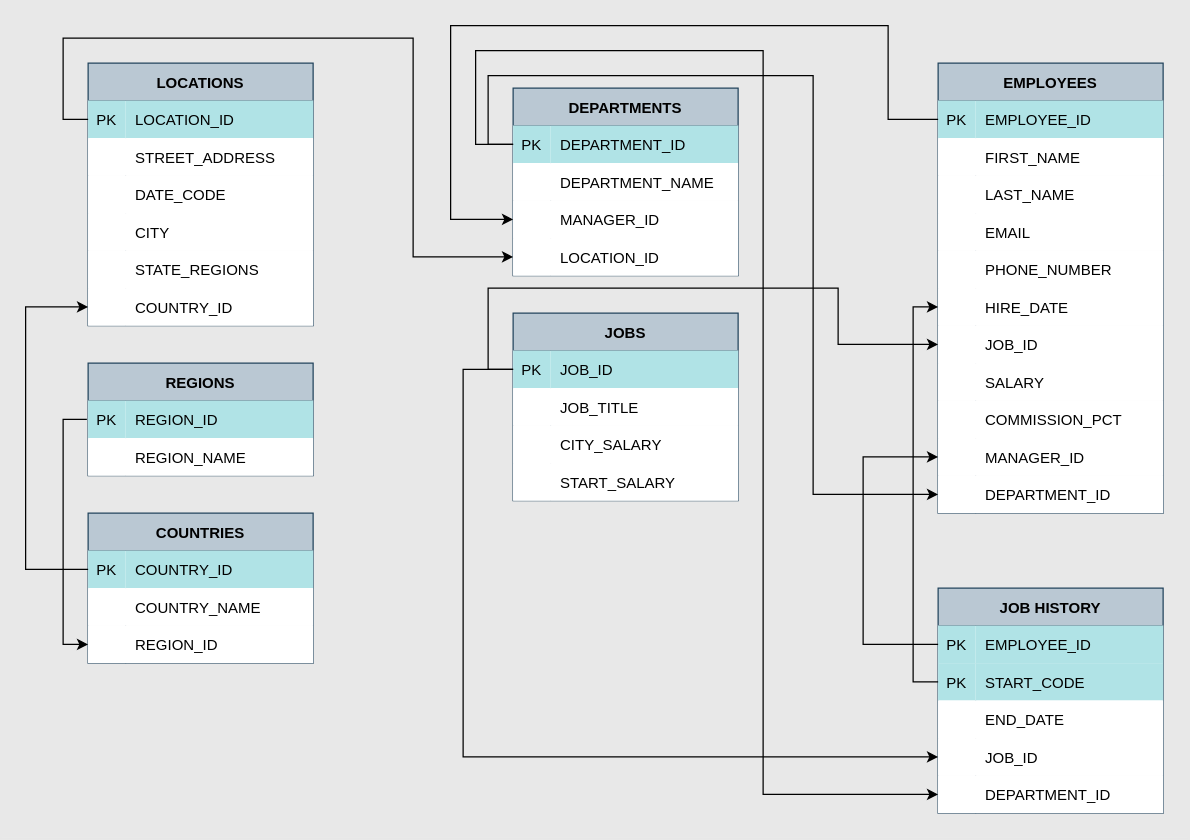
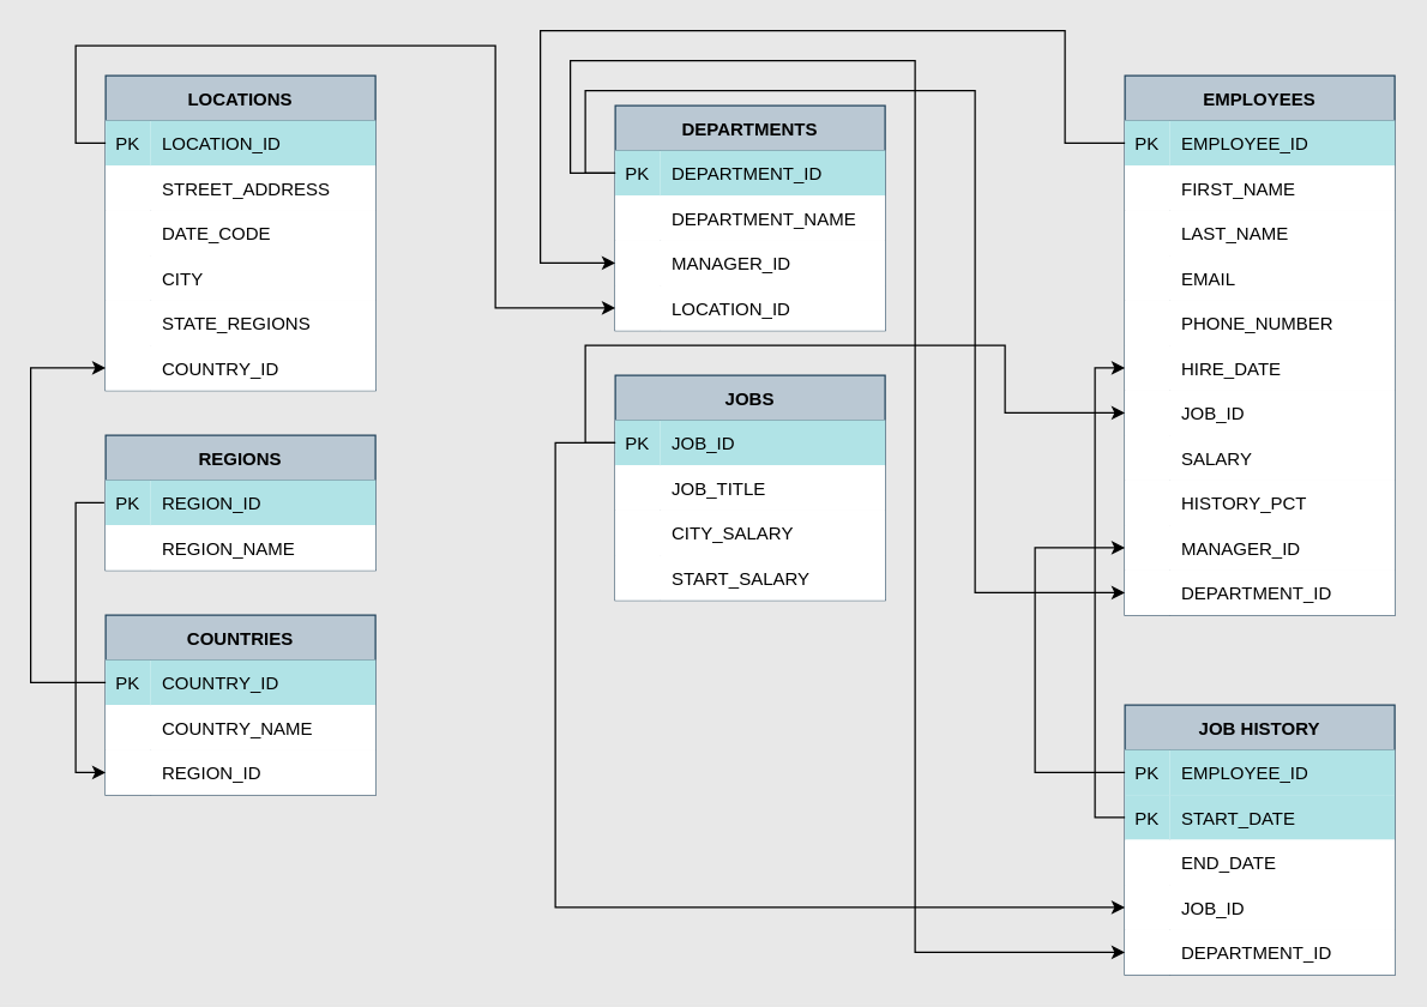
- <mxCell id="81" value="COMMISSION_PCT" style="shape=partialRectangle;connectable=0;top=0;left=0;bottom=0;right=0;align=left;spacingLeft=6;overflow=hidden;swimlaneFillColor=none;" parent="79" vertex="1"><mxGeometry x="30" width="150" height="30" as="geometry"><mxRectangle width="150" height="30" as="alternateBounds" /></mxGeometry></mxCell>
+ <mxCell id="81" value="HISTORY_PCT" style="shape=partialRectangle;connectable=0;top=0;left=0;bottom=0;right=0;align=left;spacingLeft=6;overflow=hidden;swimlaneFillColor=none;" parent="79" vertex="1"><mxGeometry x="30" width="150" height="30" as="geometry"><mxRectangle width="150" height="30" as="alternateBounds" /></mxGeometry></mxCell>
- <mxCell id="94" value="START_CODE" style="shape=partialRectangle;connectable=0;top=0;left=0;bottom=0;right=0;align=left;spacingLeft=6;overflow=hidden;swimlaneFillColor=none;fillColor=#b0e3e6;strokeColor=#0e8088;" parent="92" vertex="1"><mxGeometry x="30" width="150" height="30" as="geometry"><mxRectangle width="150" height="30" as="alternateBounds" /></mxGeometry></mxCell>
+ <mxCell id="94" value="START_DATE" style="shape=partialRectangle;connectable=0;top=0;left=0;bottom=0;right=0;align=left;spacingLeft=6;overflow=hidden;swimlaneFillColor=none;fillColor=#b0e3e6;strokeColor=#0e8088;" parent="92" vertex="1"><mxGeometry x="30" width="150" height="30" as="geometry"><mxRectangle width="150" height="30" as="alternateBounds" /></mxGeometry></mxCell>
